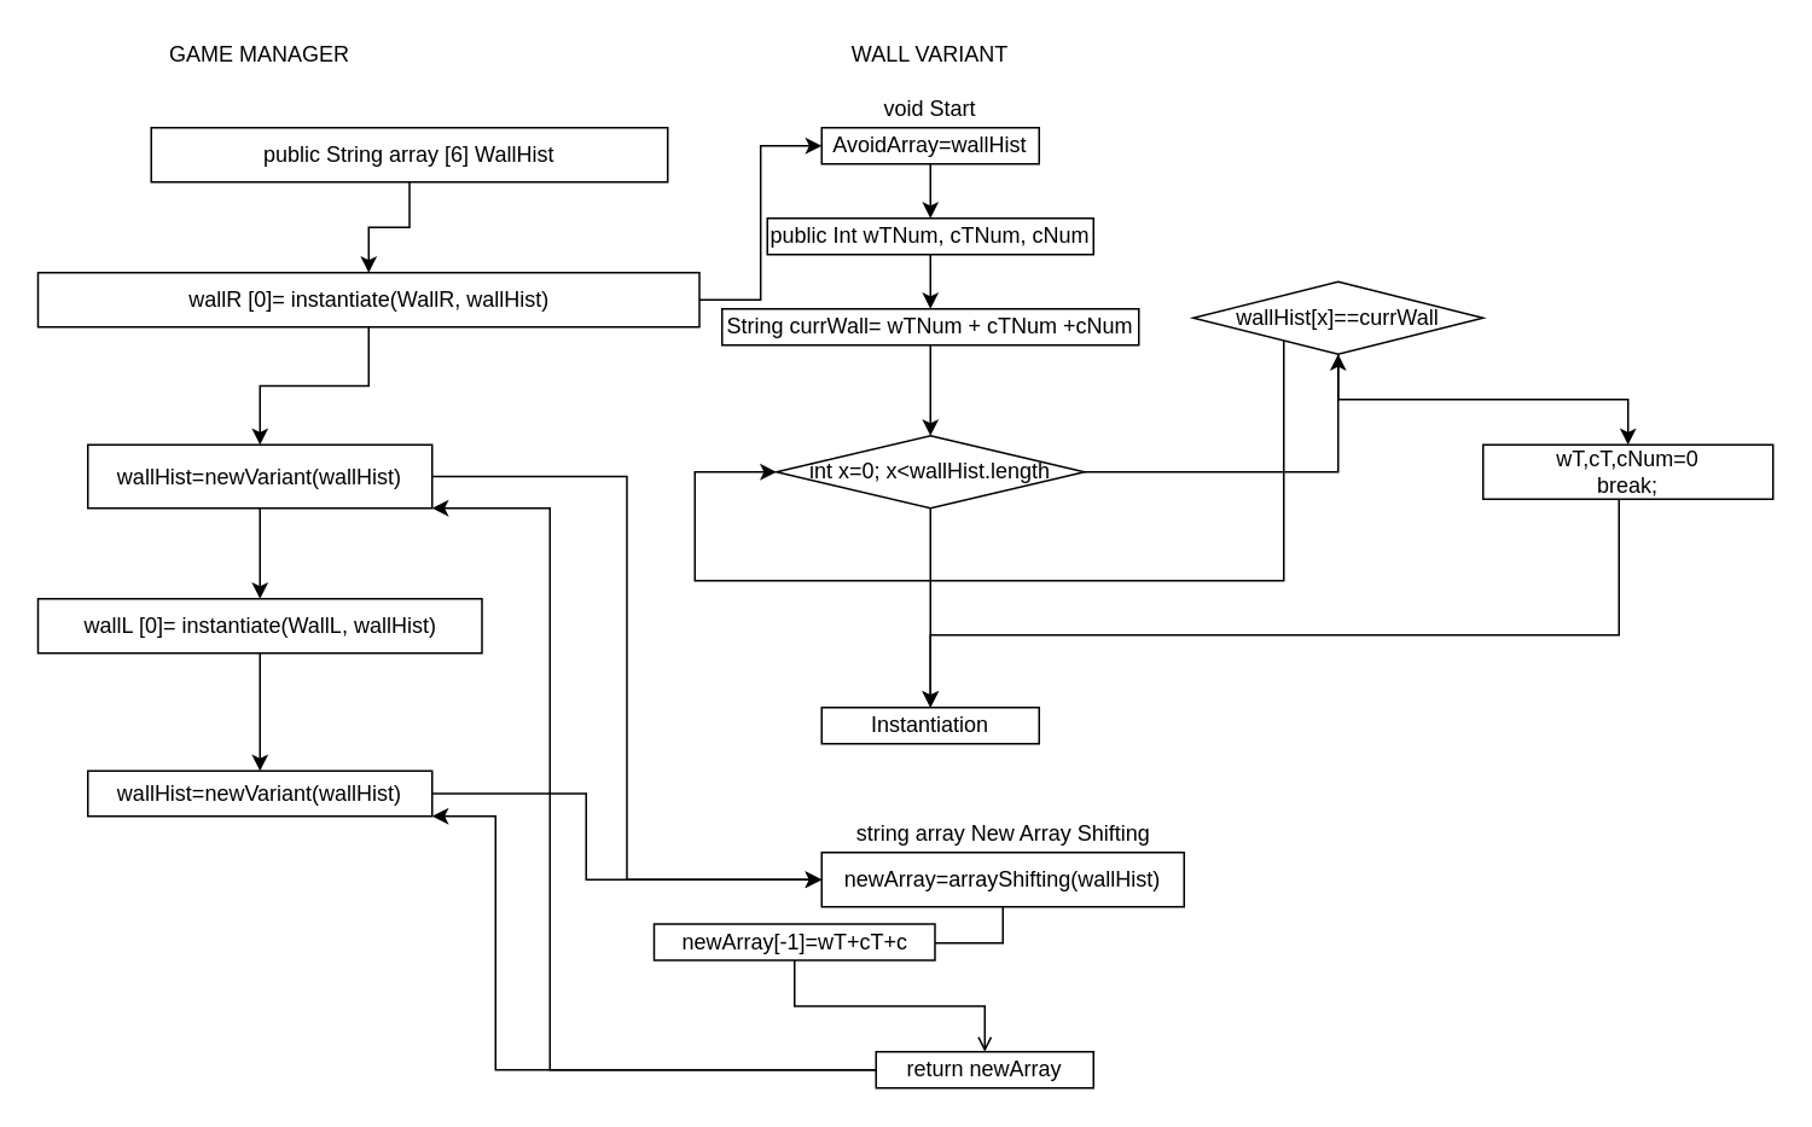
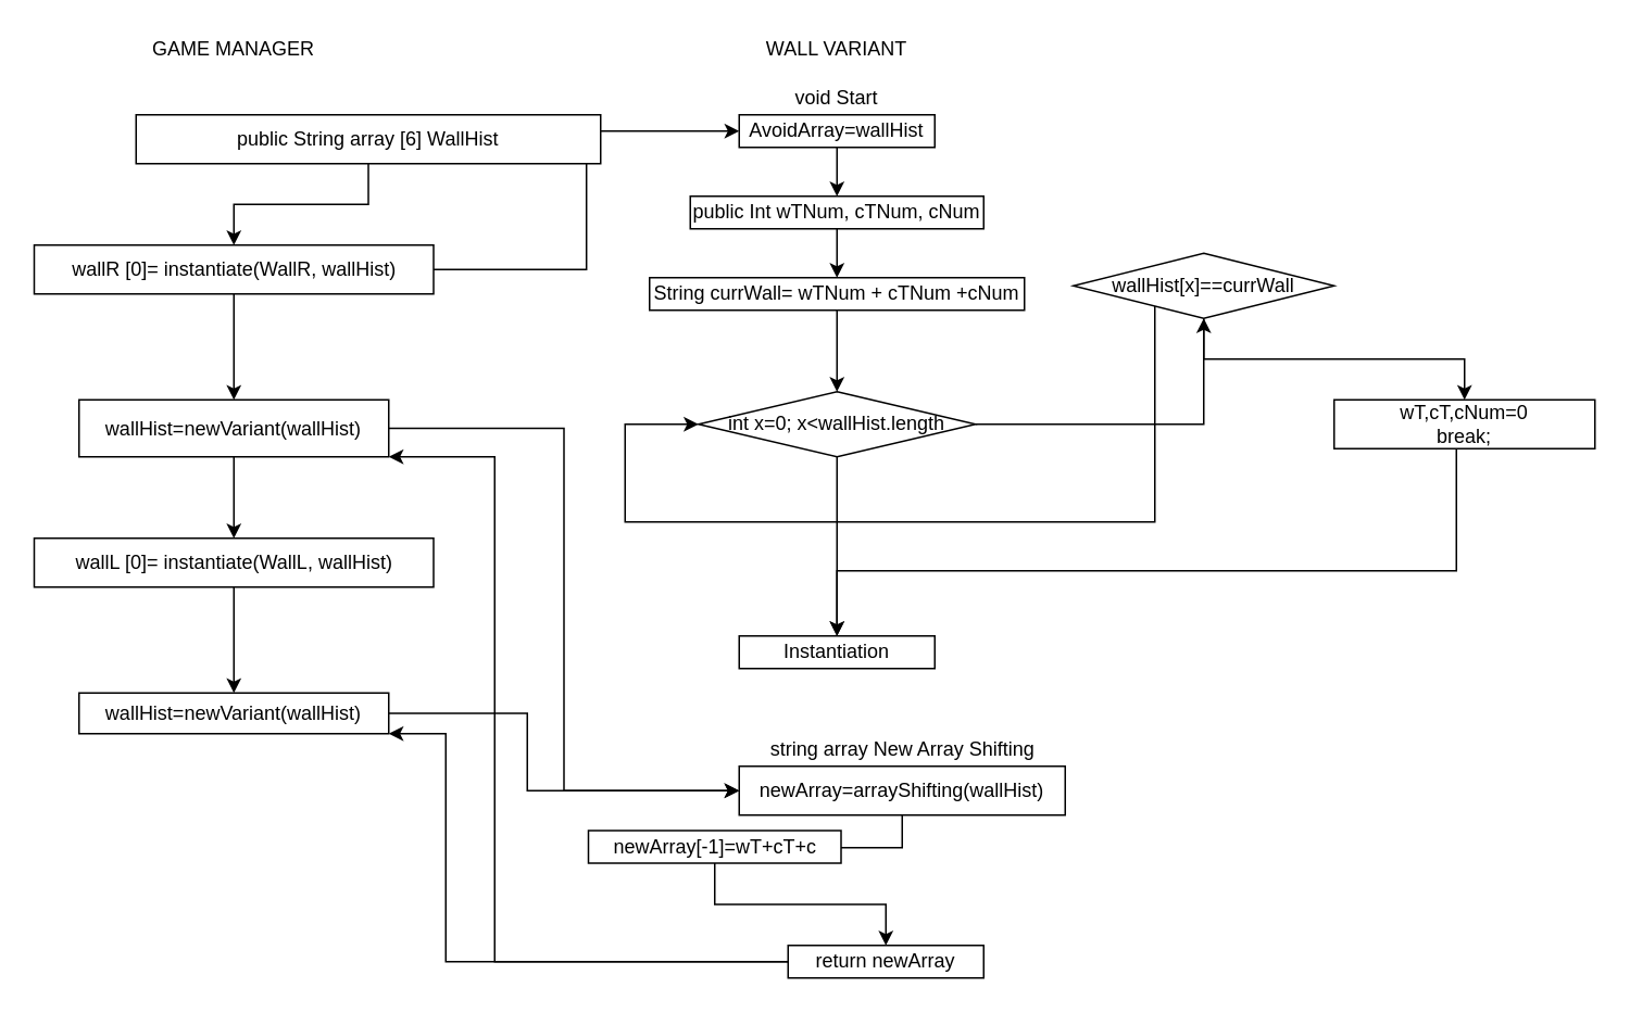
- <mxCell id="11" value="wallR [0]= instantiate(WallR, wallHist)" style="rounded=0;whiteSpace=wrap;html=1;" parent="1" vertex="1"><mxGeometry x="20.5" y="150" width="365" height="30" as="geometry" /></mxCell>
+ <mxCell id="11" value="wallR [0]= instantiate(WallR, wallHist)" style="rounded=0;whiteSpace=wrap;html=1;" parent="1" vertex="1"><mxGeometry x="20.5" y="150" width="245" height="30" as="geometry" /></mxCell>
- <mxCell id="34" value="" style="edgeStyle=orthogonalEdgeStyle;rounded=0;orthogonalLoop=1;jettySize=auto;html=1;endArrow=open;" edge="1" parent="1" source="35" target="38"><mxGeometry relative="1" as="geometry" /></mxCell>
+ <mxCell id="34" value="" style="edgeStyle=orthogonalEdgeStyle;rounded=0;orthogonalLoop=1;jettySize=auto;html=1;" edge="1" parent="1" source="35" target="38"><mxGeometry relative="1" as="geometry" /></mxCell>
